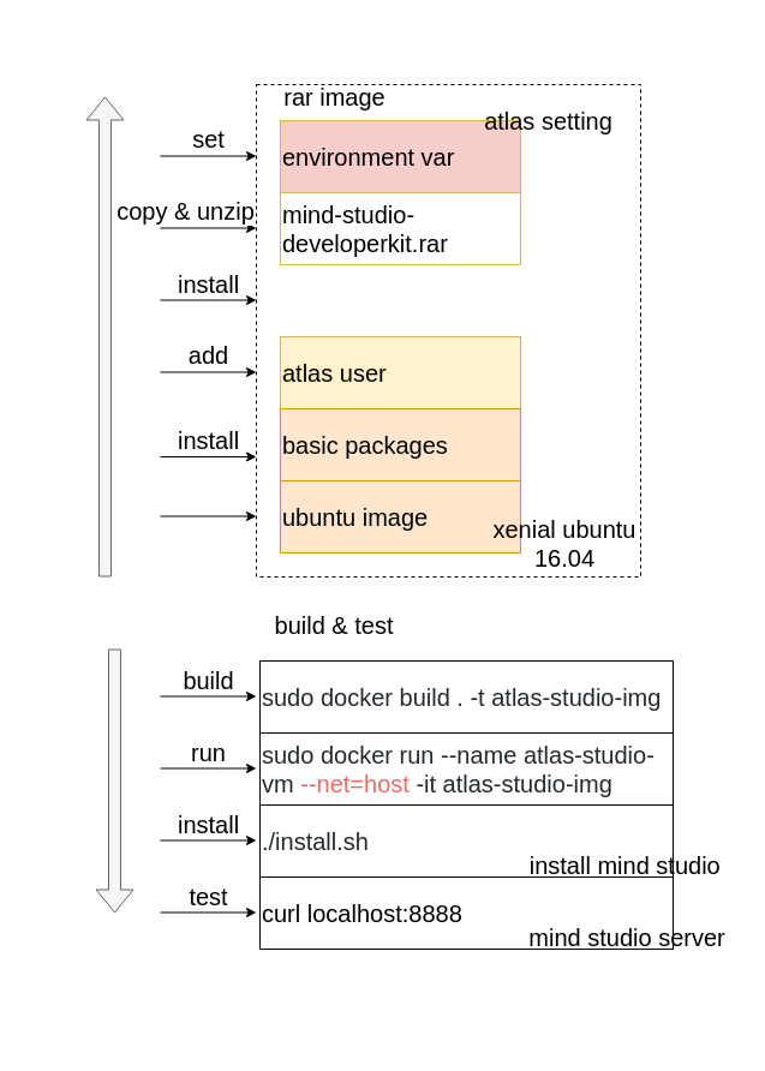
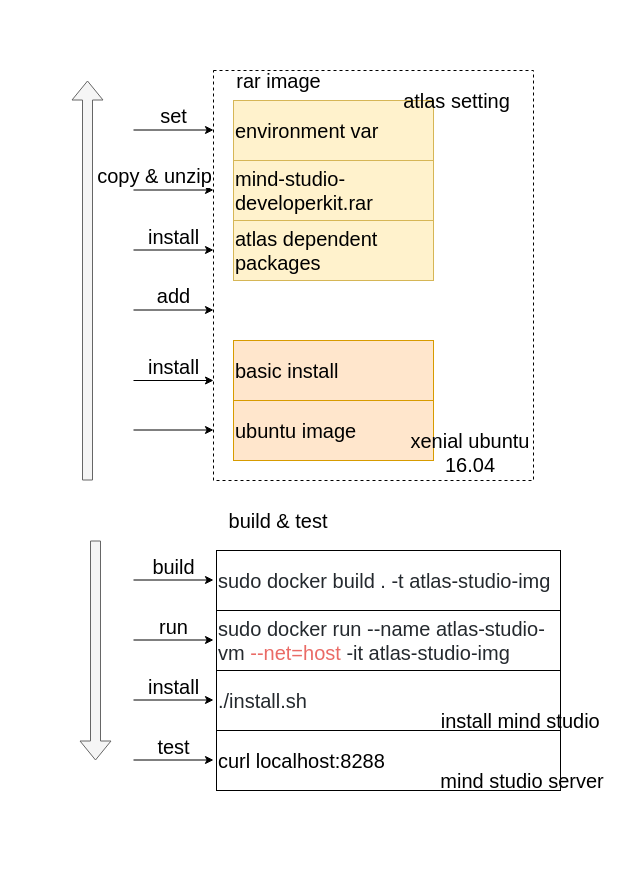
- <mxCell id="8" value="environment var" style="rounded=0;whiteSpace=wrap;html=1;align=left;fillColor=#f8cecc;strokeColor=#d6b656;fontSize=20;" vertex="1" parent="1"><mxGeometry x="233" y="100" width="200" height="60" as="geometry" /></mxCell>
+ <mxCell id="8" value="environment var" style="rounded=0;whiteSpace=wrap;html=1;align=left;fillColor=#fff2cc;strokeColor=#d6b656;fontSize=20;" vertex="1" parent="1"><mxGeometry x="233" y="100" width="200" height="60" as="geometry" /></mxCell>
- <mxCell id="7" value="mind-studio-developerkit.rar" style="rounded=0;whiteSpace=wrap;html=1;align=left;fillColor=#ffffff;strokeColor=#d6b656;fontSize=20;" vertex="1" parent="1"><mxGeometry x="233" y="160" width="200" height="60" as="geometry" /></mxCell>
+ <mxCell id="7" value="mind-studio-developerkit.rar" style="rounded=0;whiteSpace=wrap;html=1;align=left;fillColor=#fff2cc;strokeColor=#d6b656;fontSize=20;" vertex="1" parent="1"><mxGeometry x="233" y="160" width="200" height="60" as="geometry" /></mxCell>
+ <mxCell id="11" value="atlas dependent packages" style="rounded=0;whiteSpace=wrap;html=1;align=left;fillColor=#fff2cc;strokeColor=#d6b656;fontSize=20;" vertex="1" parent="1"><mxGeometry x="233" y="220" width="200" height="60" as="geometry" /></mxCell>
- <mxCell id="4" value="atlas user" style="rounded=0;whiteSpace=wrap;html=1;align=left;fillColor=#fff2cc;strokeColor=#d6b656;fontSize=20;" vertex="1" parent="1"><mxGeometry x="233" y="280" width="200" height="60" as="geometry" /></mxCell>
- <mxCell id="10" value="basic packages" style="rounded=0;whiteSpace=wrap;html=1;align=left;fillColor=#ffe6cc;strokeColor=#d79b00;fontSize=20;" vertex="1" parent="1"><mxGeometry x="233" y="340" width="200" height="60" as="geometry" /></mxCell>
+ <mxCell id="10" value="basic install" style="rounded=0;whiteSpace=wrap;html=1;align=left;fillColor=#ffe6cc;strokeColor=#d79b00;fontSize=20;" vertex="1" parent="1"><mxGeometry x="233" y="340" width="200" height="60" as="geometry" /></mxCell>
- <mxCell id="28" value="curl localhost:8888" style="rounded=0;whiteSpace=wrap;html=1;align=left;fontSize=20;" vertex="1" parent="1"><mxGeometry x="216" y="730" width="344" height="60" as="geometry" /></mxCell>
+ <mxCell id="28" value="curl localhost:8288" style="rounded=0;whiteSpace=wrap;html=1;align=left;fontSize=20;" vertex="1" parent="1"><mxGeometry x="216" y="730" width="344" height="60" as="geometry" /></mxCell>
